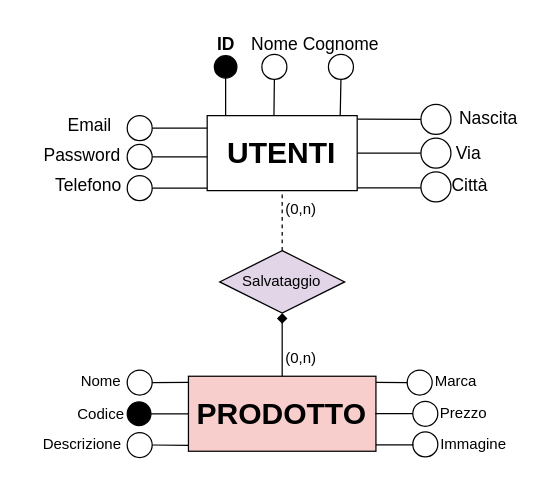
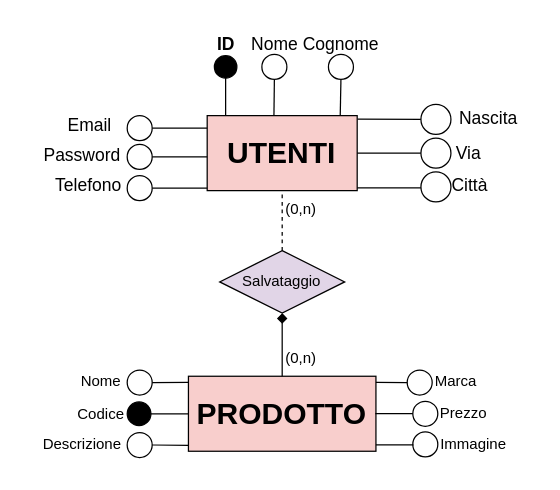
- <mxCell id="2" value="&lt;b&gt;&lt;font style=&quot;font-size: 24px;&quot;&gt;UTENTI&lt;/font&gt;&lt;/b&gt;" style="rounded=0;whiteSpace=wrap;html=1;" parent="1" vertex="1"><mxGeometry x="165.25" y="92" width="120" height="60" as="geometry" /></mxCell>
+ <mxCell id="2" value="&lt;b&gt;&lt;font style=&quot;font-size: 24px;&quot;&gt;UTENTI&lt;/font&gt;&lt;/b&gt;" style="rounded=0;whiteSpace=wrap;html=1;fillColor=#f8cecc;" parent="1" vertex="1"><mxGeometry x="165.25" y="92" width="120" height="60" as="geometry" /></mxCell>
